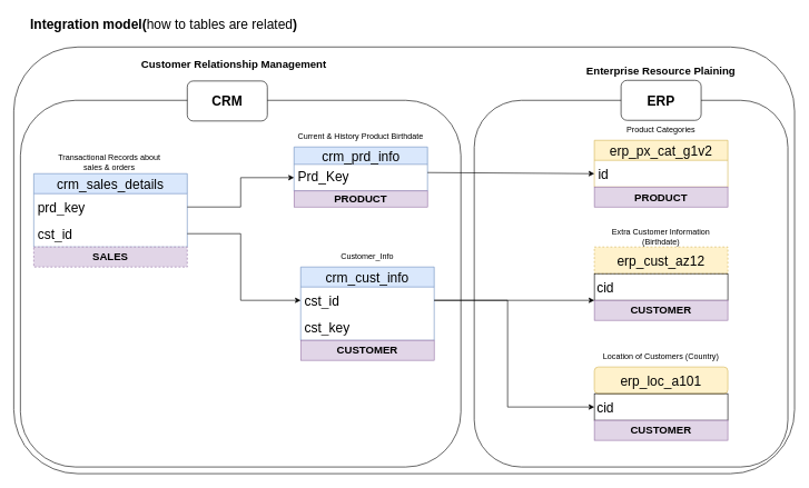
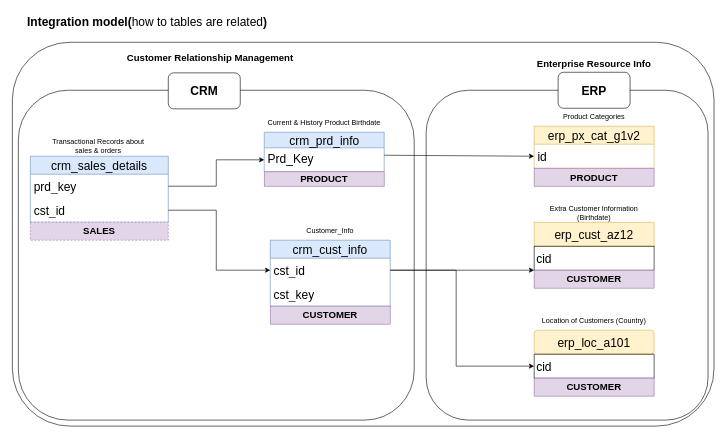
- <mxCell id="40" value="Enterprise Resource Plaining" style="text;html=1;align=center;verticalAlign=middle;whiteSpace=wrap;rounded=0;fontSize=16;fontStyle=1" parent="1" vertex="1"><mxGeometry x="850" y="91" width="280" height="30" as="geometry" /></mxCell>
+ <mxCell id="40" value="Enterprise Resource Info" style="text;html=1;align=center;verticalAlign=middle;whiteSpace=wrap;rounded=0;fontSize=16;fontStyle=1" parent="1" vertex="1"><mxGeometry x="850" y="91" width="280" height="30" as="geometry" /></mxCell>
- <mxCell id="22" value="erp_cust_az12" style="rounded=0;whiteSpace=wrap;html=1;fillColor=#fff2cc;strokeColor=#d6b656;fontSize=20;dashed=1;" parent="1" vertex="1"><mxGeometry x="890" y="370" width="200" height="40" as="geometry" /></mxCell>
+ <mxCell id="22" value="erp_cust_az12" style="rounded=0;whiteSpace=wrap;html=1;fillColor=#fff2cc;strokeColor=#d6b656;fontSize=20;" parent="1" vertex="1"><mxGeometry x="890" y="370" width="200" height="40" as="geometry" /></mxCell>
